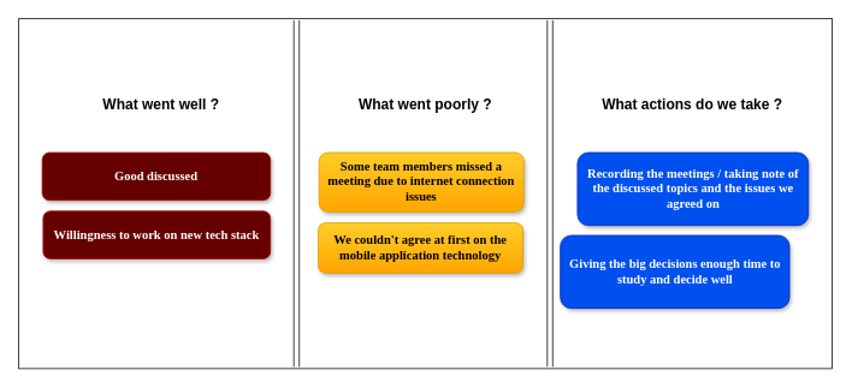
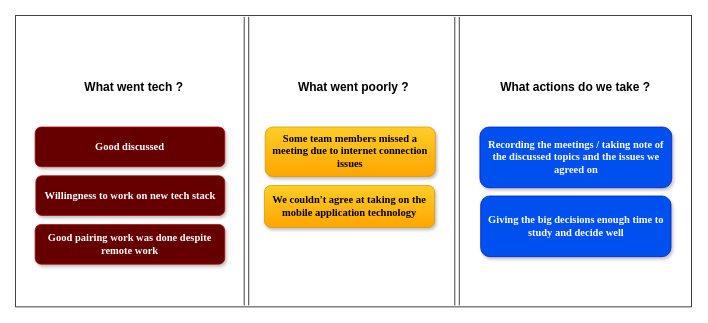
- <mxCell id="3" value="&lt;font style=&quot;font-size: 16px&quot;&gt;&lt;b&gt;What went well ?&lt;/b&gt;&lt;/font&gt;" style="text;html=1;strokeColor=none;fillColor=none;align=center;verticalAlign=middle;whiteSpace=wrap;rounded=0;spacingLeft=10;" vertex="1" parent="1"><mxGeometry x="69" y="105" width="208" height="20" as="geometry" /></mxCell>
+ <mxCell id="3" value="&lt;font style=&quot;font-size: 16px&quot;&gt;&lt;b&gt;What went tech ?&lt;/b&gt;&lt;/font&gt;" style="text;html=1;strokeColor=none;fillColor=none;align=center;verticalAlign=middle;whiteSpace=wrap;rounded=0;spacingLeft=10;" vertex="1" parent="1"><mxGeometry x="69" y="105" width="208" height="20" as="geometry" /></mxCell>
- <mxCell id="10" value="&lt;font style=&quot;font-size: 14px&quot;&gt;We couldn't agree at first on the mobile application technology&lt;/font&gt;" style="rounded=1;whiteSpace=wrap;html=1;fillColor=#ffcd28;strokeColor=#d79b00;fontStyle=1;fontFamily=Calibri;shadow=1;gradientColor=#ffa500;" vertex="1" parent="1"><mxGeometry x="352" y="247" width="227" height="56" as="geometry" /></mxCell>
+ <mxCell id="10" value="&lt;font style=&quot;font-size: 14px&quot;&gt;We couldn't agree at taking on the mobile application technology&lt;/font&gt;" style="rounded=1;whiteSpace=wrap;html=1;fillColor=#ffcd28;strokeColor=#d79b00;fontStyle=1;fontFamily=Calibri;shadow=1;gradientColor=#ffa500;" vertex="1" parent="1"><mxGeometry x="352" y="247" width="227" height="56" as="geometry" /></mxCell>
- <mxCell id="12" value="&lt;div style=&quot;&quot;&gt;&lt;span style=&quot;font-size: 14px&quot;&gt;Giving the big decisions enough time to study and decide well&lt;/span&gt;&lt;/div&gt;" style="rounded=1;whiteSpace=wrap;html=1;fillColor=#0050ef;strokeColor=#001DBC;fontStyle=1;fontFamily=Calibri;align=center;shadow=1;fontColor=#ffffff;" vertex="1" parent="1"><mxGeometry x="620.5" y="261" width="254" height="81" as="geometry" /></mxCell>
+ <mxCell id="12" value="&lt;div style=&quot;&quot;&gt;&lt;span style=&quot;font-size: 14px&quot;&gt;Giving the big decisions enough time to study and decide well&lt;/span&gt;&lt;/div&gt;" style="rounded=1;whiteSpace=wrap;html=1;fillColor=#0050ef;strokeColor=#001DBC;fontStyle=1;fontFamily=Calibri;align=center;shadow=1;fontColor=#ffffff;" vertex="1" parent="1"><mxGeometry x="640.5" y="261" width="254" height="81" as="geometry" /></mxCell>
+ <mxCell id="8" value="&lt;font style=&quot;font-size: 14px&quot;&gt;Good pairing work was done despite remote work&lt;/font&gt;" style="rounded=1;whiteSpace=wrap;html=1;fillColor=#660000;strokeColor=#B20000;fontColor=#ffffff;fontStyle=1;fontFamily=Calibri;shadow=1;" vertex="1" parent="1"><mxGeometry x="46" y="299" width="253" height="53" as="geometry" /></mxCell>
